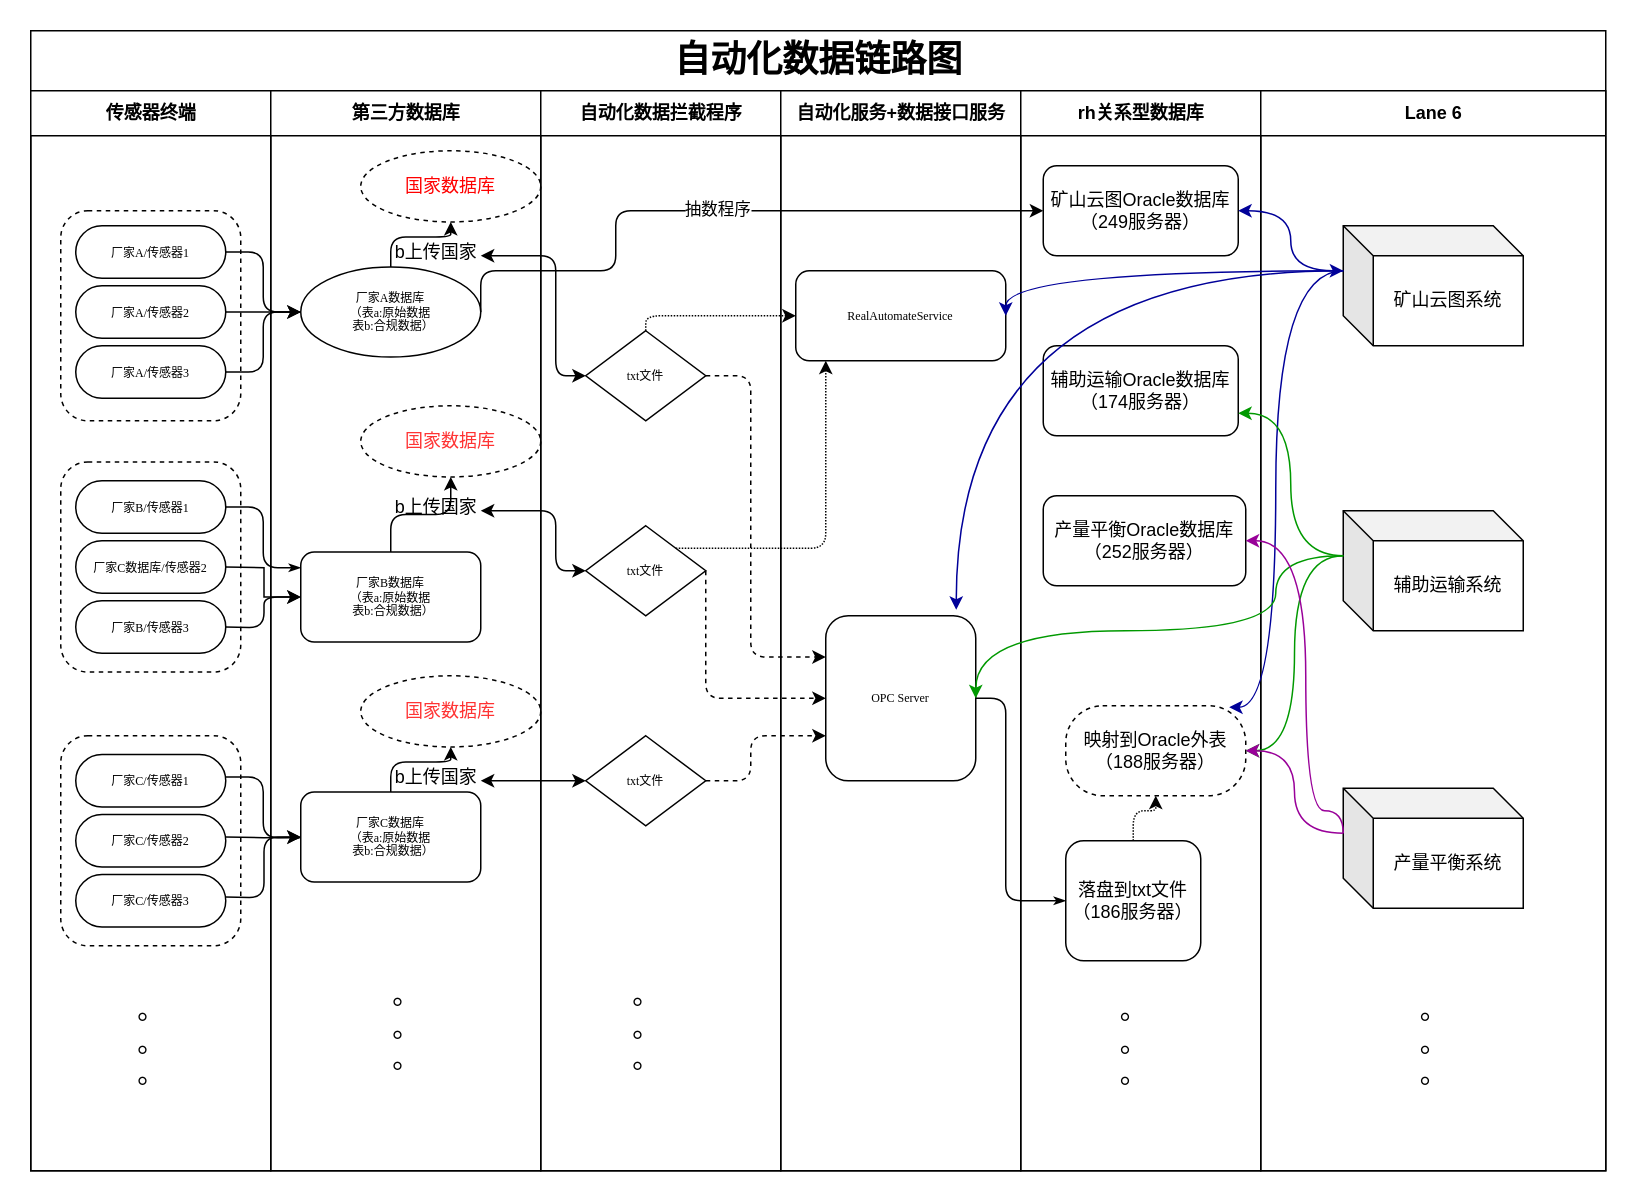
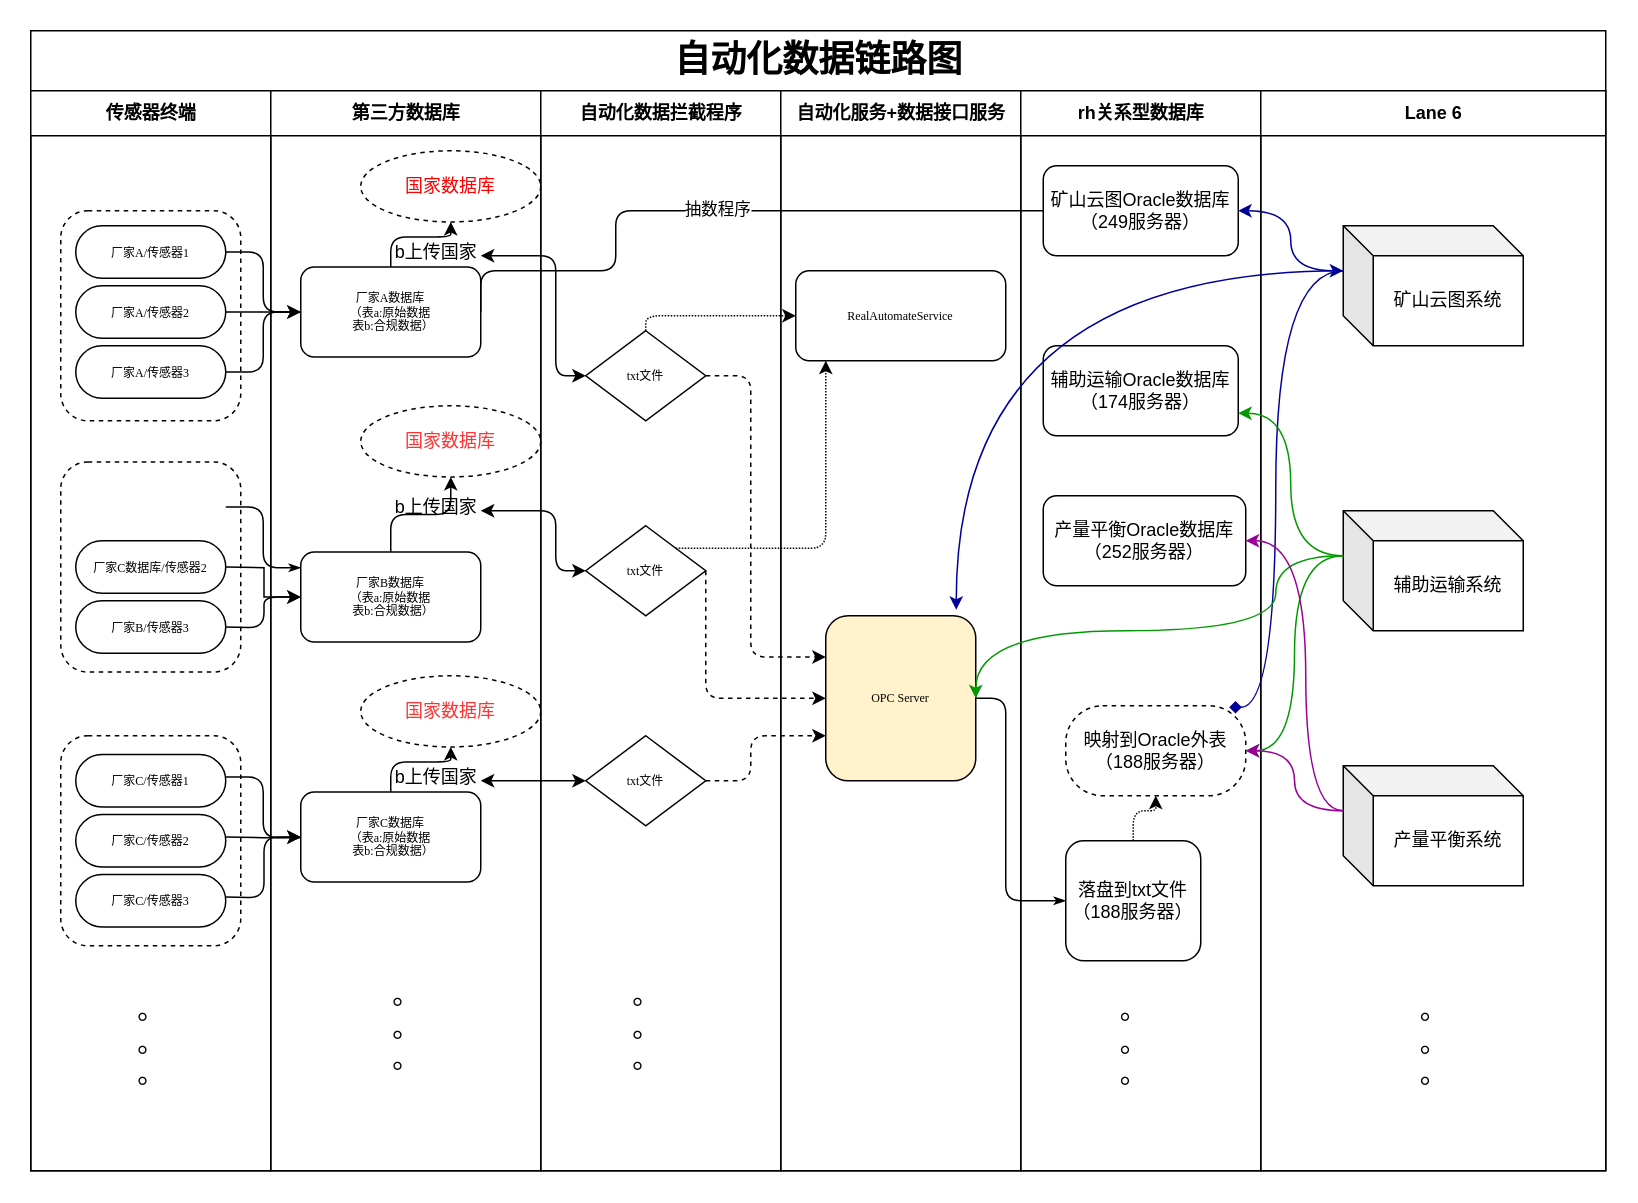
- <mxCell id="70" style="edgeStyle=orthogonalEdgeStyle;rounded=1;orthogonalLoop=1;jettySize=auto;html=1;exitX=1;exitY=0.5;exitDx=0;exitDy=0;startArrow=none;startFill=0;entryX=0;entryY=0.5;entryDx=0;entryDy=0;" parent="2" source="21" target="53" edge="1"><mxGeometry relative="1" as="geometry"><Array as="points"><mxPoint x="300" y="160" /><mxPoint x="390" y="160" /><mxPoint x="390" y="120" /></Array></mxGeometry></mxCell>
+ <mxCell id="70" style="edgeStyle=orthogonalEdgeStyle;rounded=1;orthogonalLoop=1;jettySize=auto;html=1;exitX=1;exitY=0.5;exitDx=0;exitDy=0;startArrow=none;startFill=0;entryX=0;entryY=0.5;entryDx=0;entryDy=0;endArrow=none;" parent="2" source="21" target="53" edge="1"><mxGeometry relative="1" as="geometry"><Array as="points"><mxPoint x="300" y="160" /><mxPoint x="390" y="160" /><mxPoint x="390" y="120" /></Array></mxGeometry></mxCell>
- <mxCell id="73" style="edgeStyle=orthogonalEdgeStyle;curved=1;orthogonalLoop=1;jettySize=auto;html=1;exitX=0;exitY=0;exitDx=0;exitDy=30;exitPerimeter=0;entryX=1;entryY=0.5;entryDx=0;entryDy=0;strokeColor=#000099;" parent="2" source="58" target="48" edge="1"><mxGeometry relative="1" as="geometry"><Array as="points"><mxPoint x="650" y="160" /></Array></mxGeometry></mxCell>
- <mxCell id="21" value="厂家A数据库&lt;br&gt;（表a:原始数据&lt;br&gt;&amp;nbsp; 表b:合规数据）" style="ellipse;whiteSpace=wrap;html=1;shadow=0;labelBackgroundColor=none;strokeWidth=1;fontFamily=Verdana;fontSize=8;align=center;" parent="19" vertex="1"><mxGeometry x="20" y="117.5" width="120" height="60" as="geometry" /></mxCell>
+ <mxCell id="21" value="厂家A数据库&lt;br&gt;（表a:原始数据&lt;br&gt;&amp;nbsp; 表b:合规数据）" style="rounded=1;whiteSpace=wrap;html=1;shadow=0;labelBackgroundColor=none;strokeWidth=1;fontFamily=Verdana;fontSize=8;align=center;" parent="19" vertex="1"><mxGeometry x="20" y="117.5" width="120" height="60" as="geometry" /></mxCell>
- <mxCell id="9" value="厂家B/传感器1" style="rounded=1;whiteSpace=wrap;html=1;shadow=0;labelBackgroundColor=none;strokeWidth=1;fontFamily=Verdana;fontSize=8;align=center;arcSize=50;" parent="3" vertex="1"><mxGeometry x="30" y="260" width="100" height="35" as="geometry" /></mxCell>
- <mxCell id="47" value="OPC Server" style="rounded=1;whiteSpace=wrap;html=1;shadow=0;labelBackgroundColor=none;strokeWidth=1;fontFamily=Verdana;fontSize=8;align=center;" parent="46" vertex="1"><mxGeometry x="30" y="350" width="100" height="110" as="geometry" /></mxCell>
+ <mxCell id="47" value="OPC Server" style="rounded=1;whiteSpace=wrap;html=1;shadow=0;labelBackgroundColor=none;strokeWidth=1;fontFamily=Verdana;fontSize=8;align=center;fillColor=#fff2cc;" parent="46" vertex="1"><mxGeometry x="30" y="350" width="100" height="110" as="geometry" /></mxCell>
- <mxCell id="75" style="edgeStyle=orthogonalEdgeStyle;curved=1;orthogonalLoop=1;jettySize=auto;html=1;exitX=0;exitY=0;exitDx=0;exitDy=30;exitPerimeter=0;entryX=0.908;entryY=0.017;entryDx=0;entryDy=0;entryPerimeter=0;strokeColor=#000099;" parent="2" source="58" target="52" edge="1"><mxGeometry relative="1" as="geometry"><Array as="points"><mxPoint x="830" y="160" /><mxPoint x="830" y="451" /></Array></mxGeometry></mxCell>
+ <mxCell id="75" style="edgeStyle=orthogonalEdgeStyle;curved=1;orthogonalLoop=1;jettySize=auto;html=1;exitX=0;exitY=0;exitDx=0;exitDy=30;exitPerimeter=0;entryX=0.908;entryY=0.017;entryDx=0;entryDy=0;entryPerimeter=0;strokeColor=#000099;endArrow=diamond;" parent="2" source="58" target="52" edge="1"><mxGeometry relative="1" as="geometry"><Array as="points"><mxPoint x="830" y="160" /><mxPoint x="830" y="451" /></Array></mxGeometry></mxCell>
- <mxCell id="60" value="产量平衡系统" style="shape=cube;whiteSpace=wrap;html=1;boundedLbl=1;backgroundOutline=1;darkOpacity=0.05;darkOpacity2=0.1;rounded=0;shadow=0;fillColor=none;" parent="57" vertex="1"><mxGeometry x="55" y="465" width="120" height="80" as="geometry" /></mxCell>
+ <mxCell id="60" value="产量平衡系统" style="shape=cube;whiteSpace=wrap;html=1;boundedLbl=1;backgroundOutline=1;darkOpacity=0.05;darkOpacity2=0.1;rounded=0;shadow=0;fillColor=none;" parent="57" vertex="1"><mxGeometry x="55" y="450" width="120" height="80" as="geometry" /></mxCell>
- <mxCell id="51" value="落盘到txt文件&lt;br&gt;（186服务器）" style="rounded=1;whiteSpace=wrap;html=1;shadow=0;fillColor=none;" parent="49" vertex="1"><mxGeometry x="30" y="500" width="90" height="80" as="geometry" /></mxCell>
+ <mxCell id="51" value="落盘到txt文件&lt;br&gt;（188服务器）" style="rounded=1;whiteSpace=wrap;html=1;shadow=0;fillColor=none;" parent="49" vertex="1"><mxGeometry x="30" y="500" width="90" height="80" as="geometry" /></mxCell>
